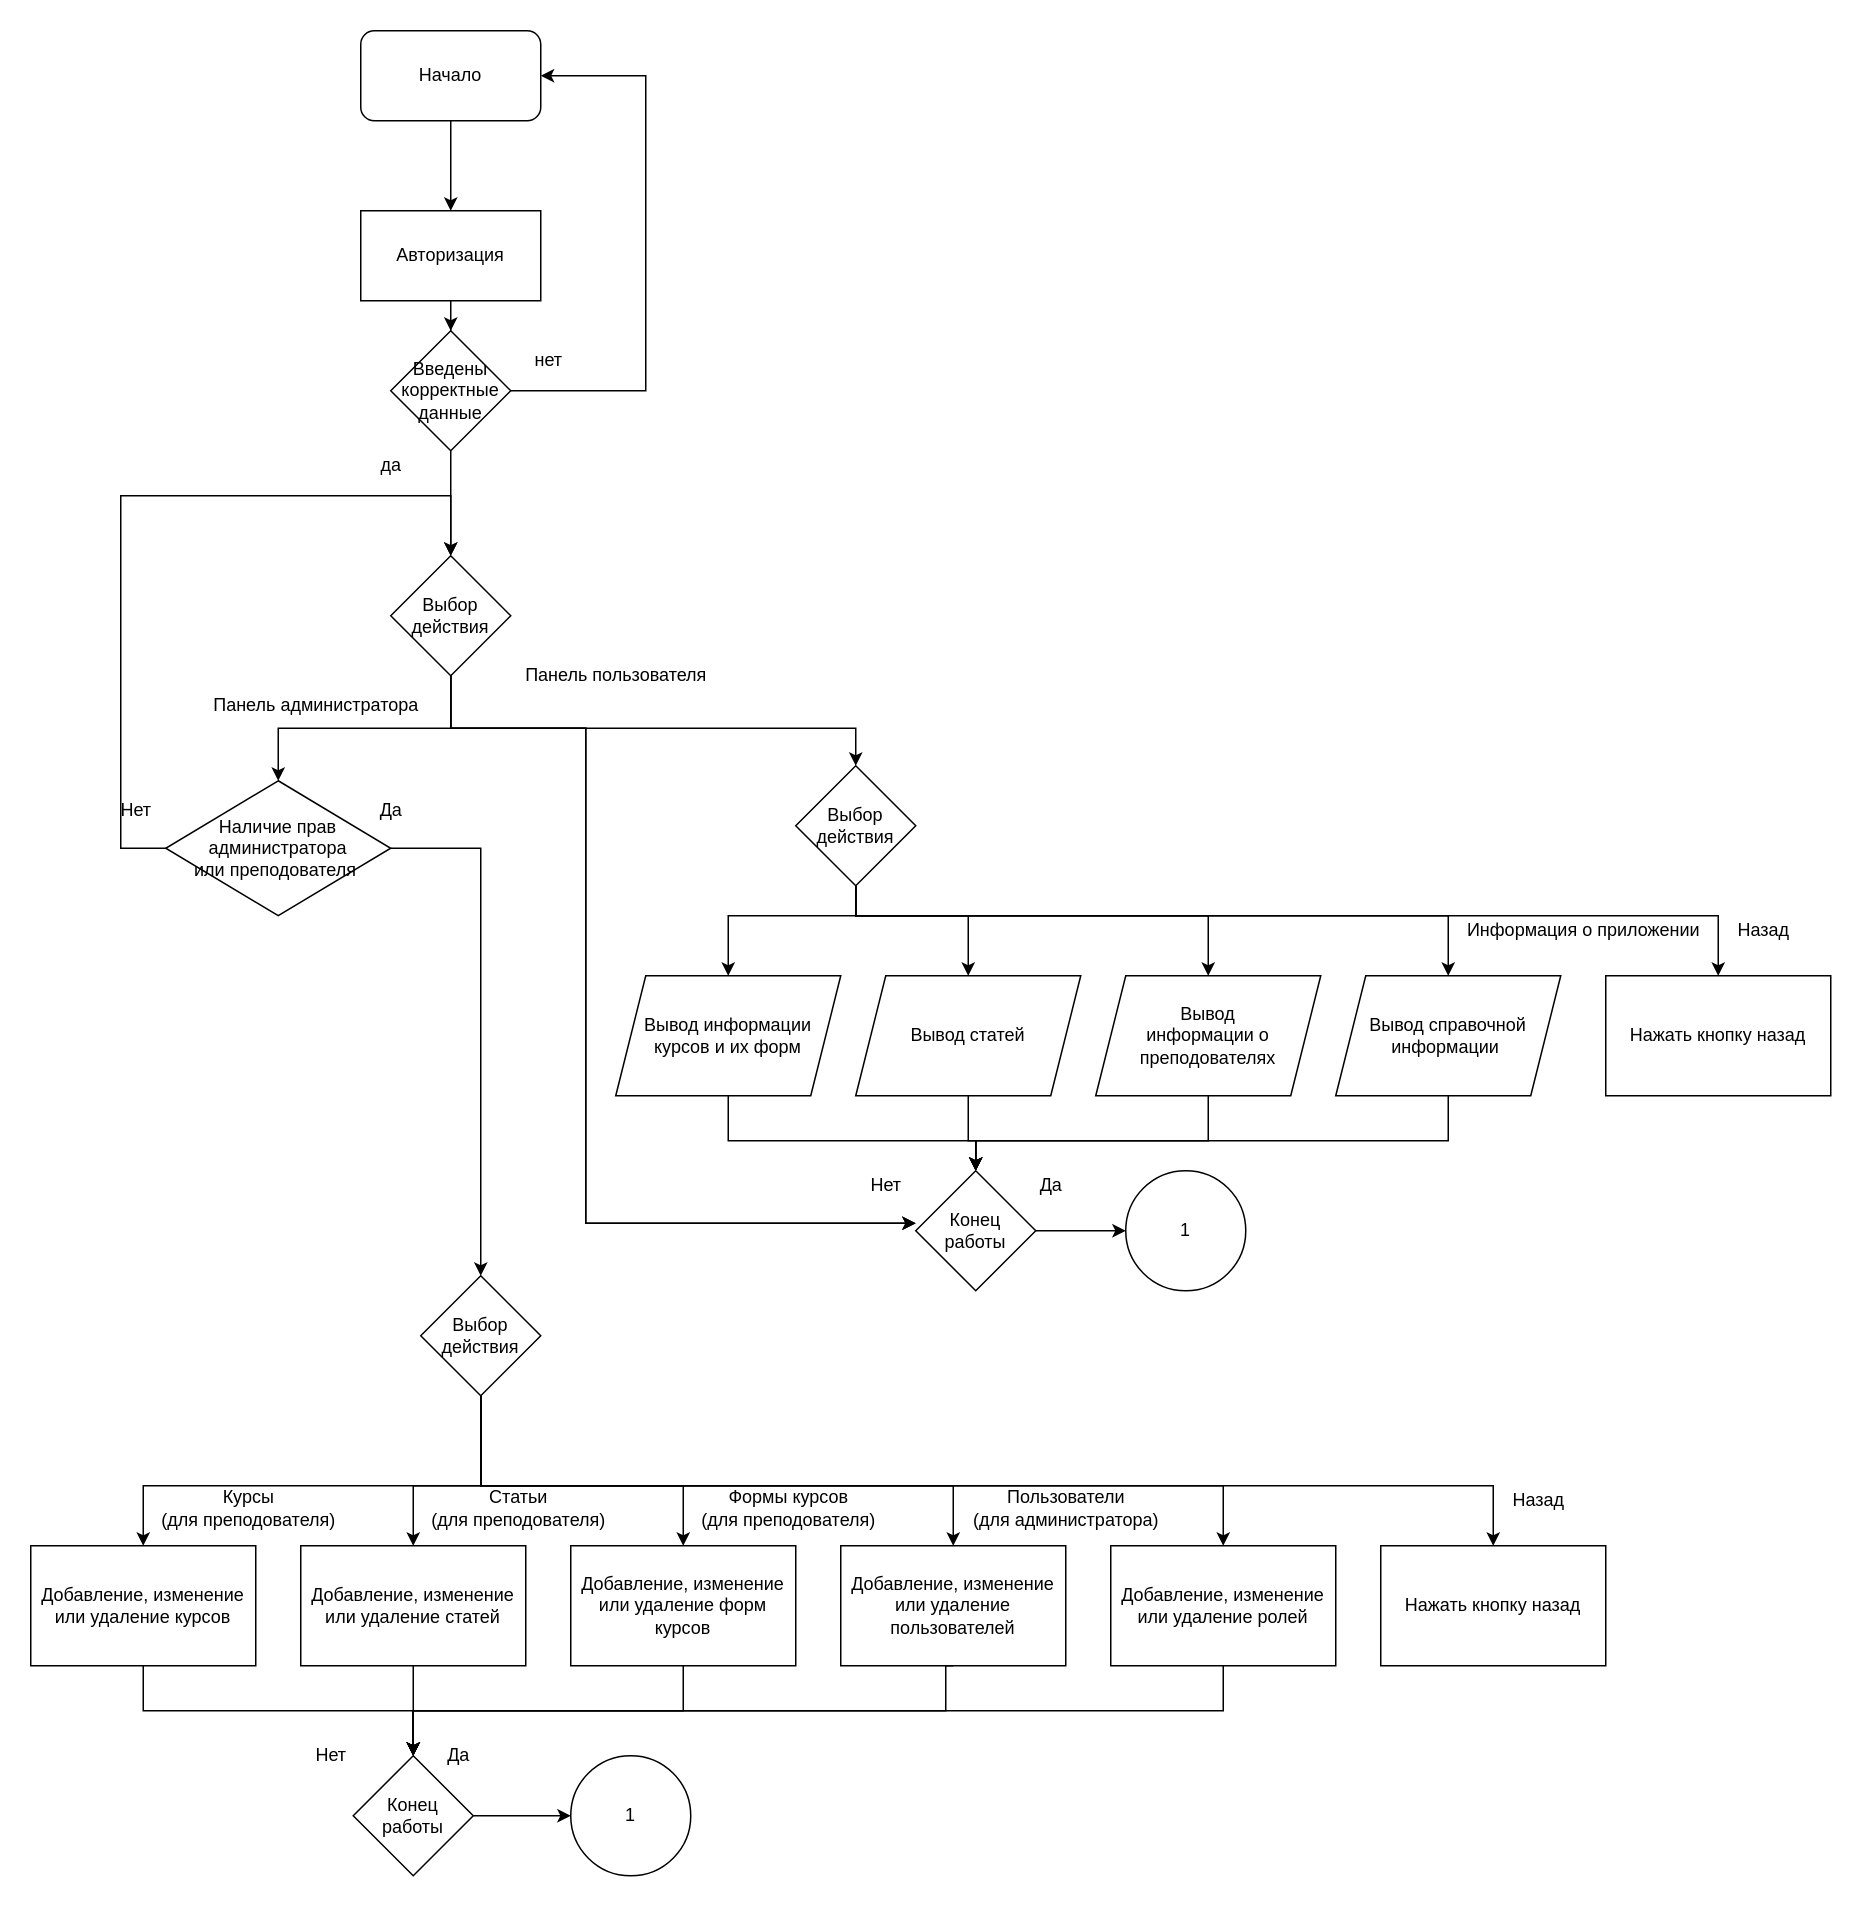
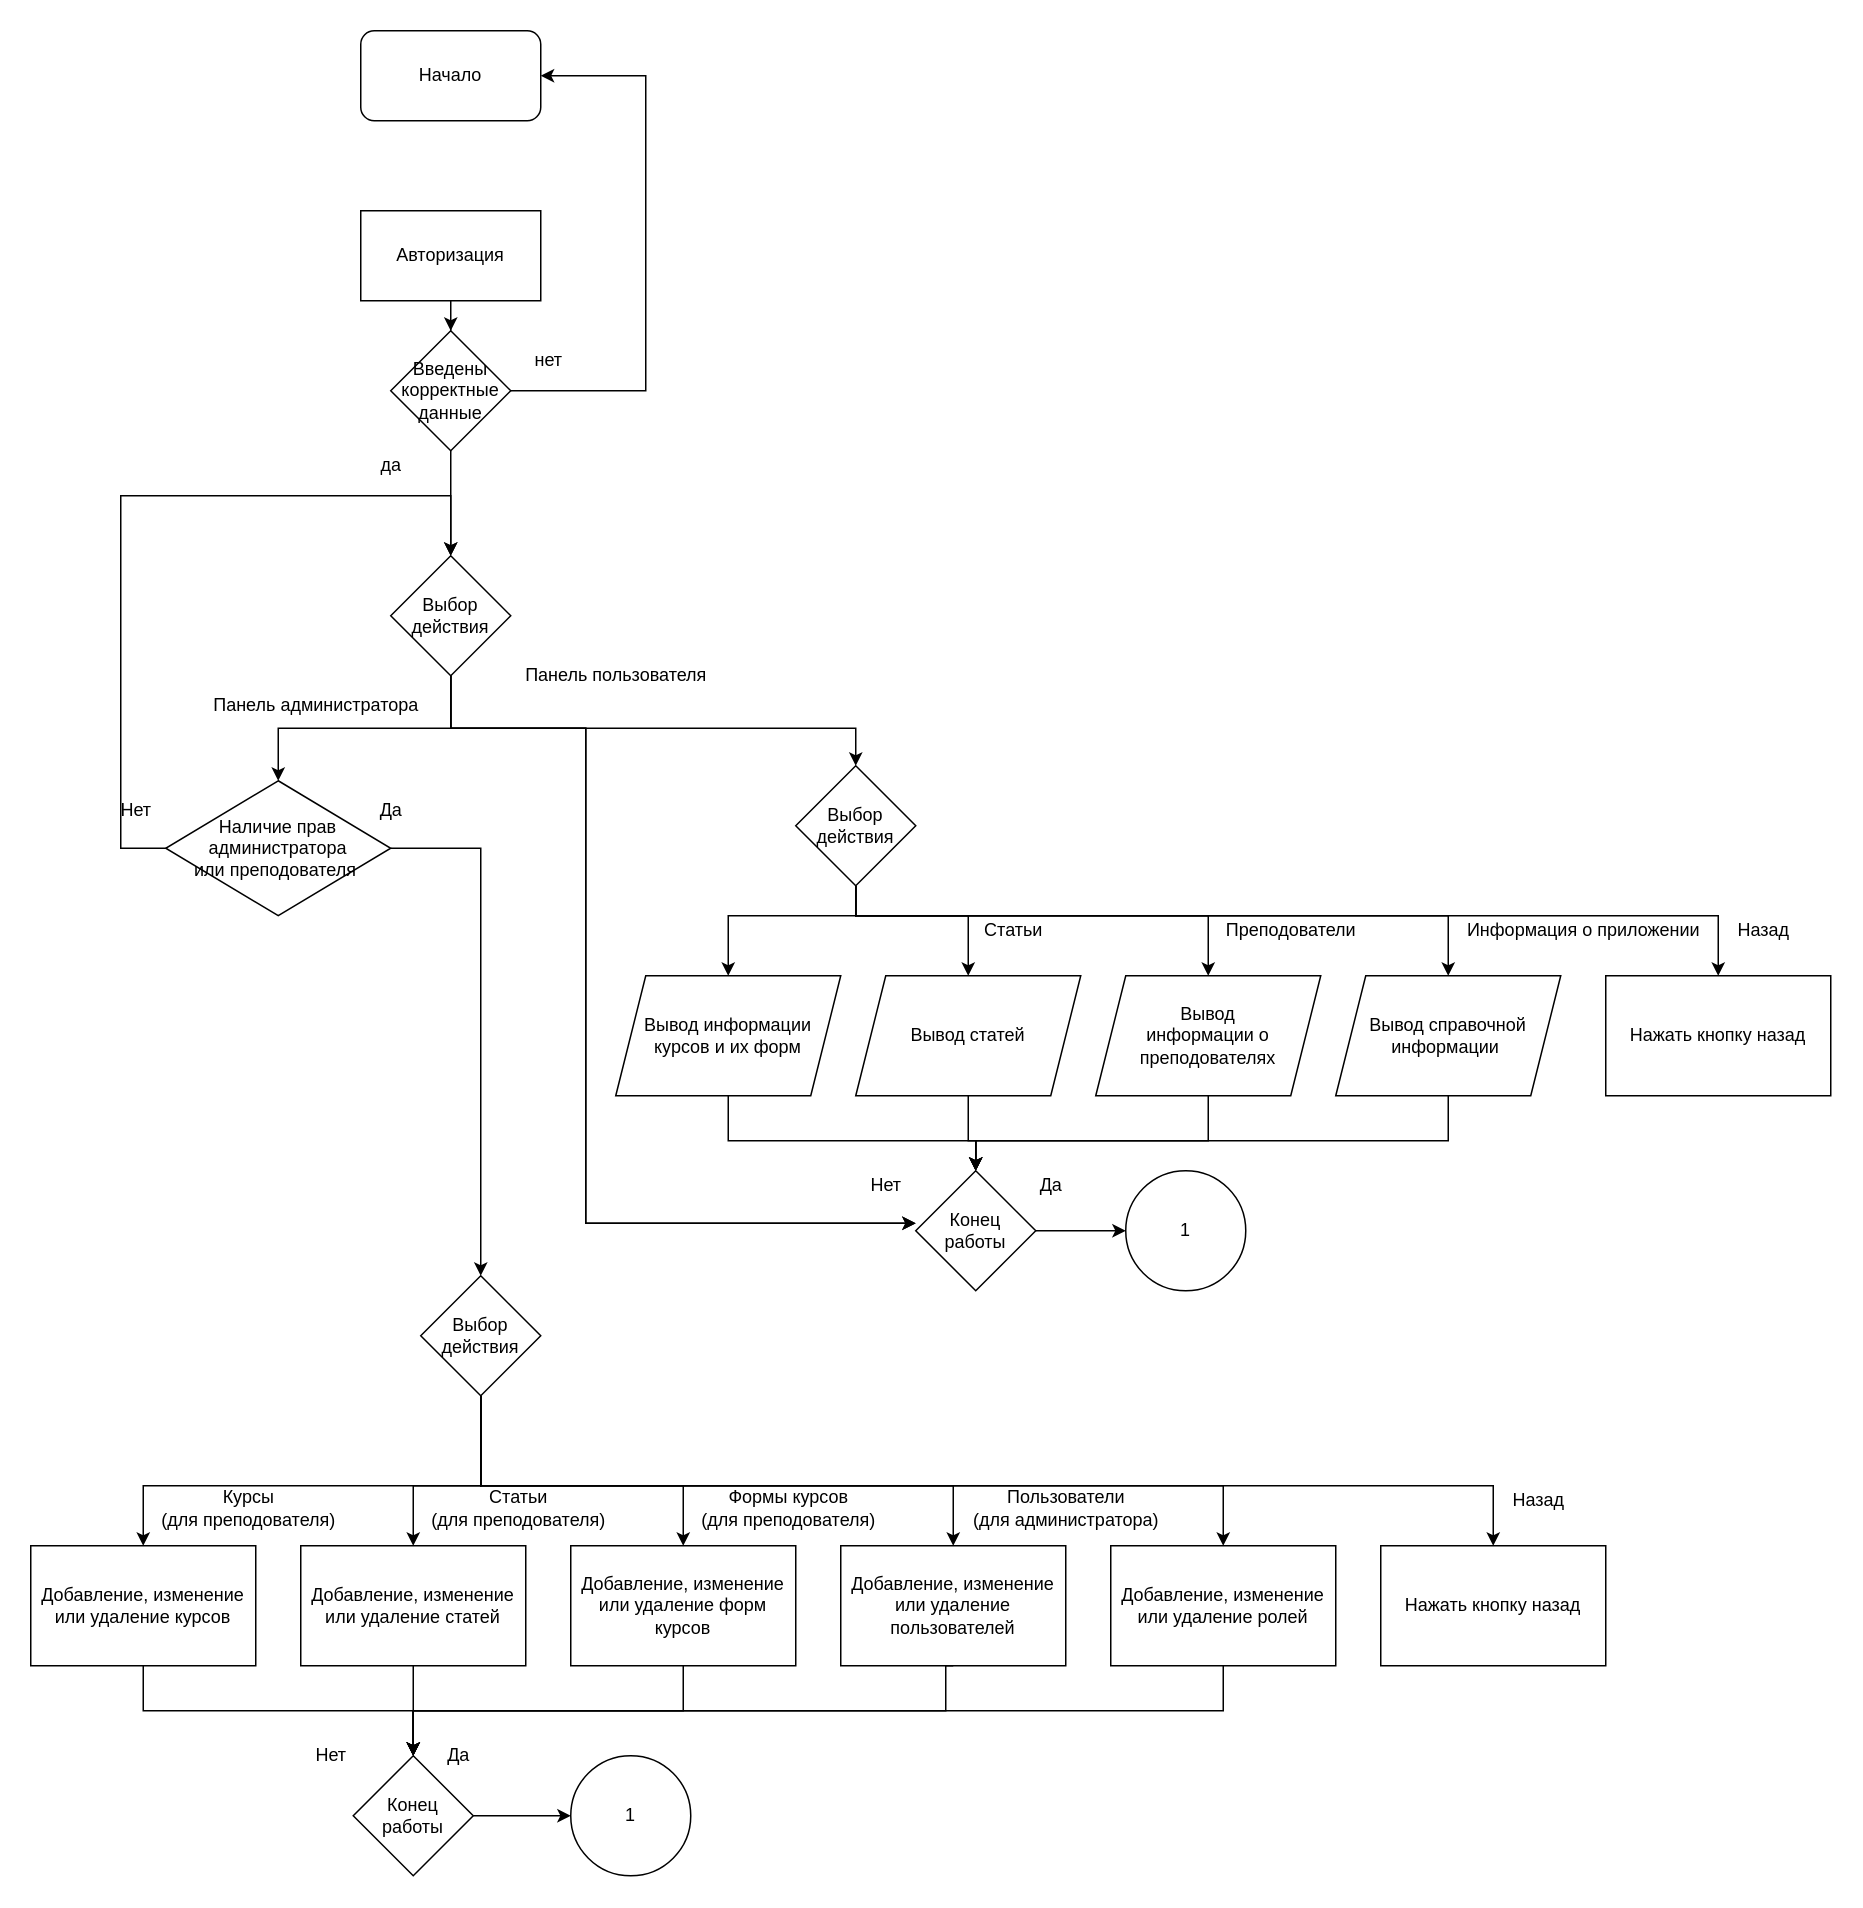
- <mxCell id="2" value="" style="edgeStyle=orthogonalEdgeStyle;rounded=0;orthogonalLoop=1;jettySize=auto;html=1;" edge="1" parent="1" source="3" target="5"><mxGeometry relative="1" as="geometry" /></mxCell>
+ <mxCell id="32" value="Статьи" style="text;html=1;align=center;verticalAlign=middle;resizable=0;points=[];autosize=1;strokeColor=none;fillColor=none;" vertex="1" parent="1"><mxGeometry x="650" y="610" width="50" height="20" as="geometry" /></mxCell>
+ <mxCell id="39" value="Преподователи" style="text;html=1;align=center;verticalAlign=middle;resizable=0;points=[];autosize=1;strokeColor=none;fillColor=none;" vertex="1" parent="1"><mxGeometry x="810" y="610" width="100" height="20" as="geometry" /></mxCell>
